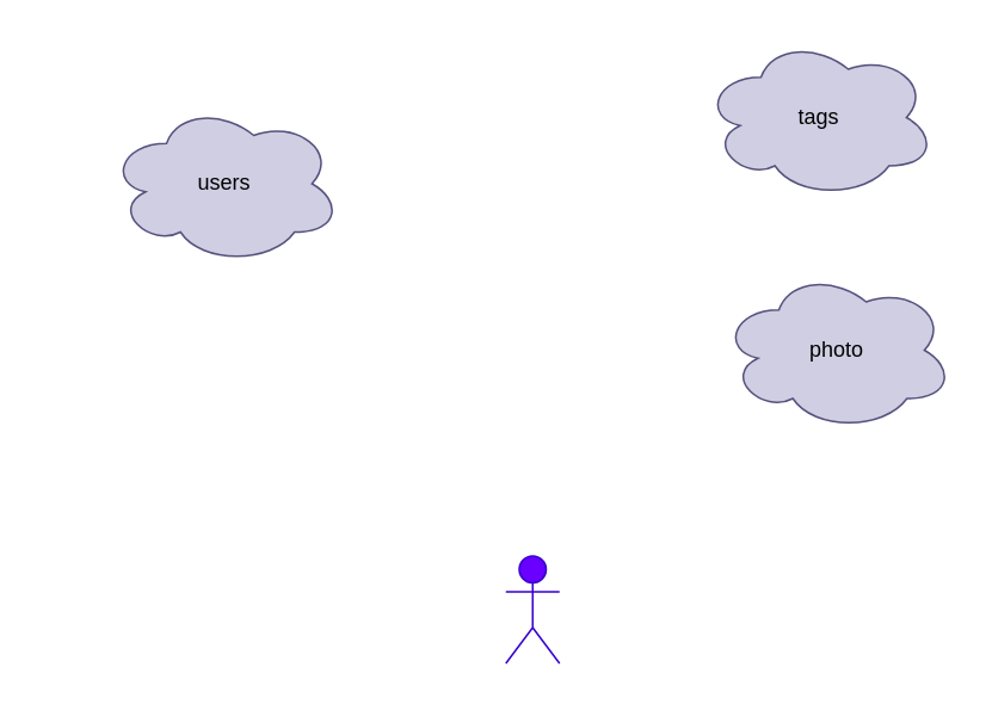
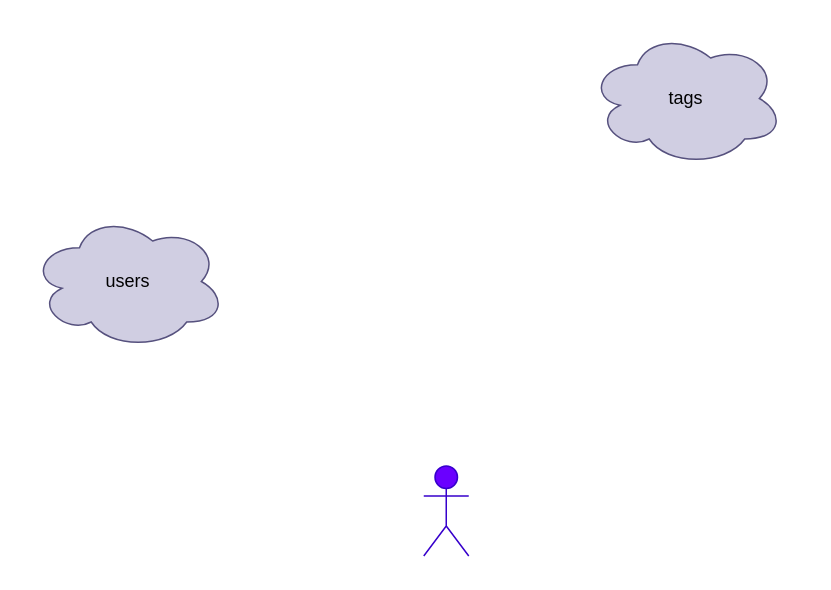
- <mxCell id="3" value="&lt;font color=&quot;#000000&quot;&gt;users&lt;/font&gt;" style="ellipse;shape=cloud;whiteSpace=wrap;html=1;fillColor=#d0cee2;strokeColor=#56517e;" parent="1" vertex="1"><mxGeometry x="60" y="57" width="130" height="90" as="geometry" /></mxCell>
+ <mxCell id="3" value="&lt;font color=&quot;#000000&quot;&gt;users&lt;/font&gt;" style="ellipse;shape=cloud;whiteSpace=wrap;html=1;fillColor=#d0cee2;strokeColor=#56517e;" parent="1" vertex="1"><mxGeometry x="20" y="142" width="130" height="90" as="geometry" /></mxCell>
- <mxCell id="4" value="photo" style="ellipse;shape=cloud;whiteSpace=wrap;html=1;fillColor=#d0cee2;strokeColor=#56517e;fontColor=#000000;" parent="1" vertex="1"><mxGeometry x="402" y="150" width="130" height="90" as="geometry" /></mxCell>
